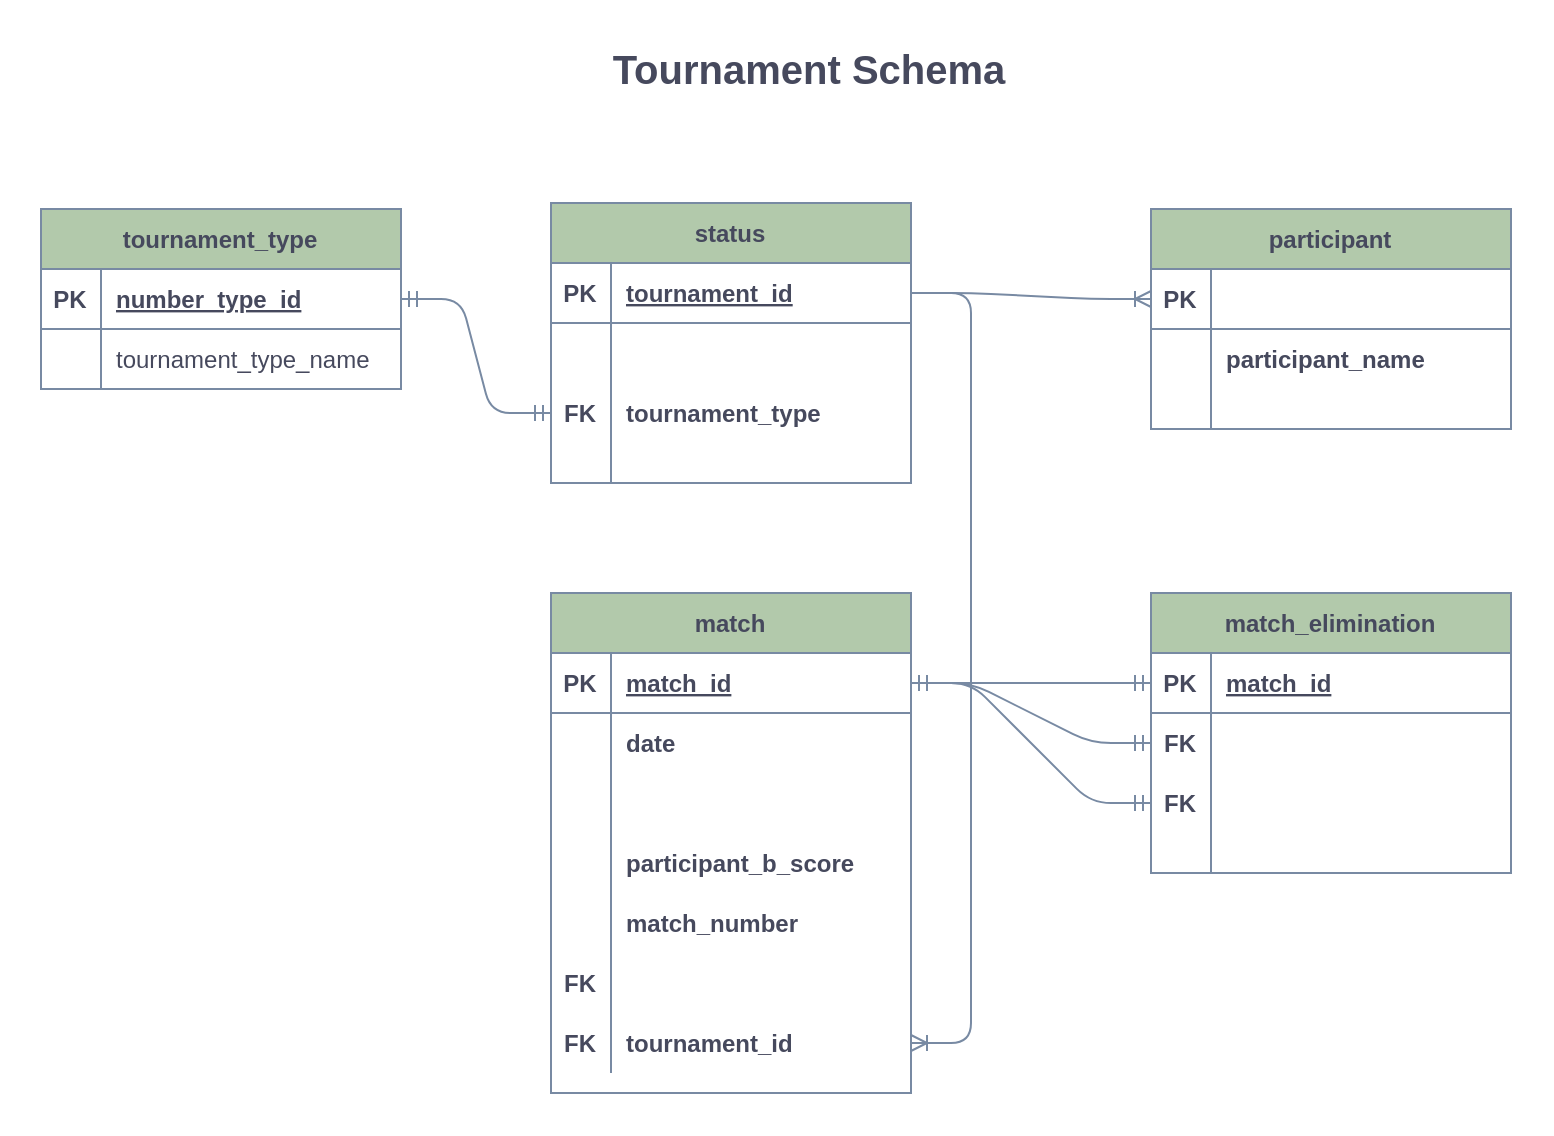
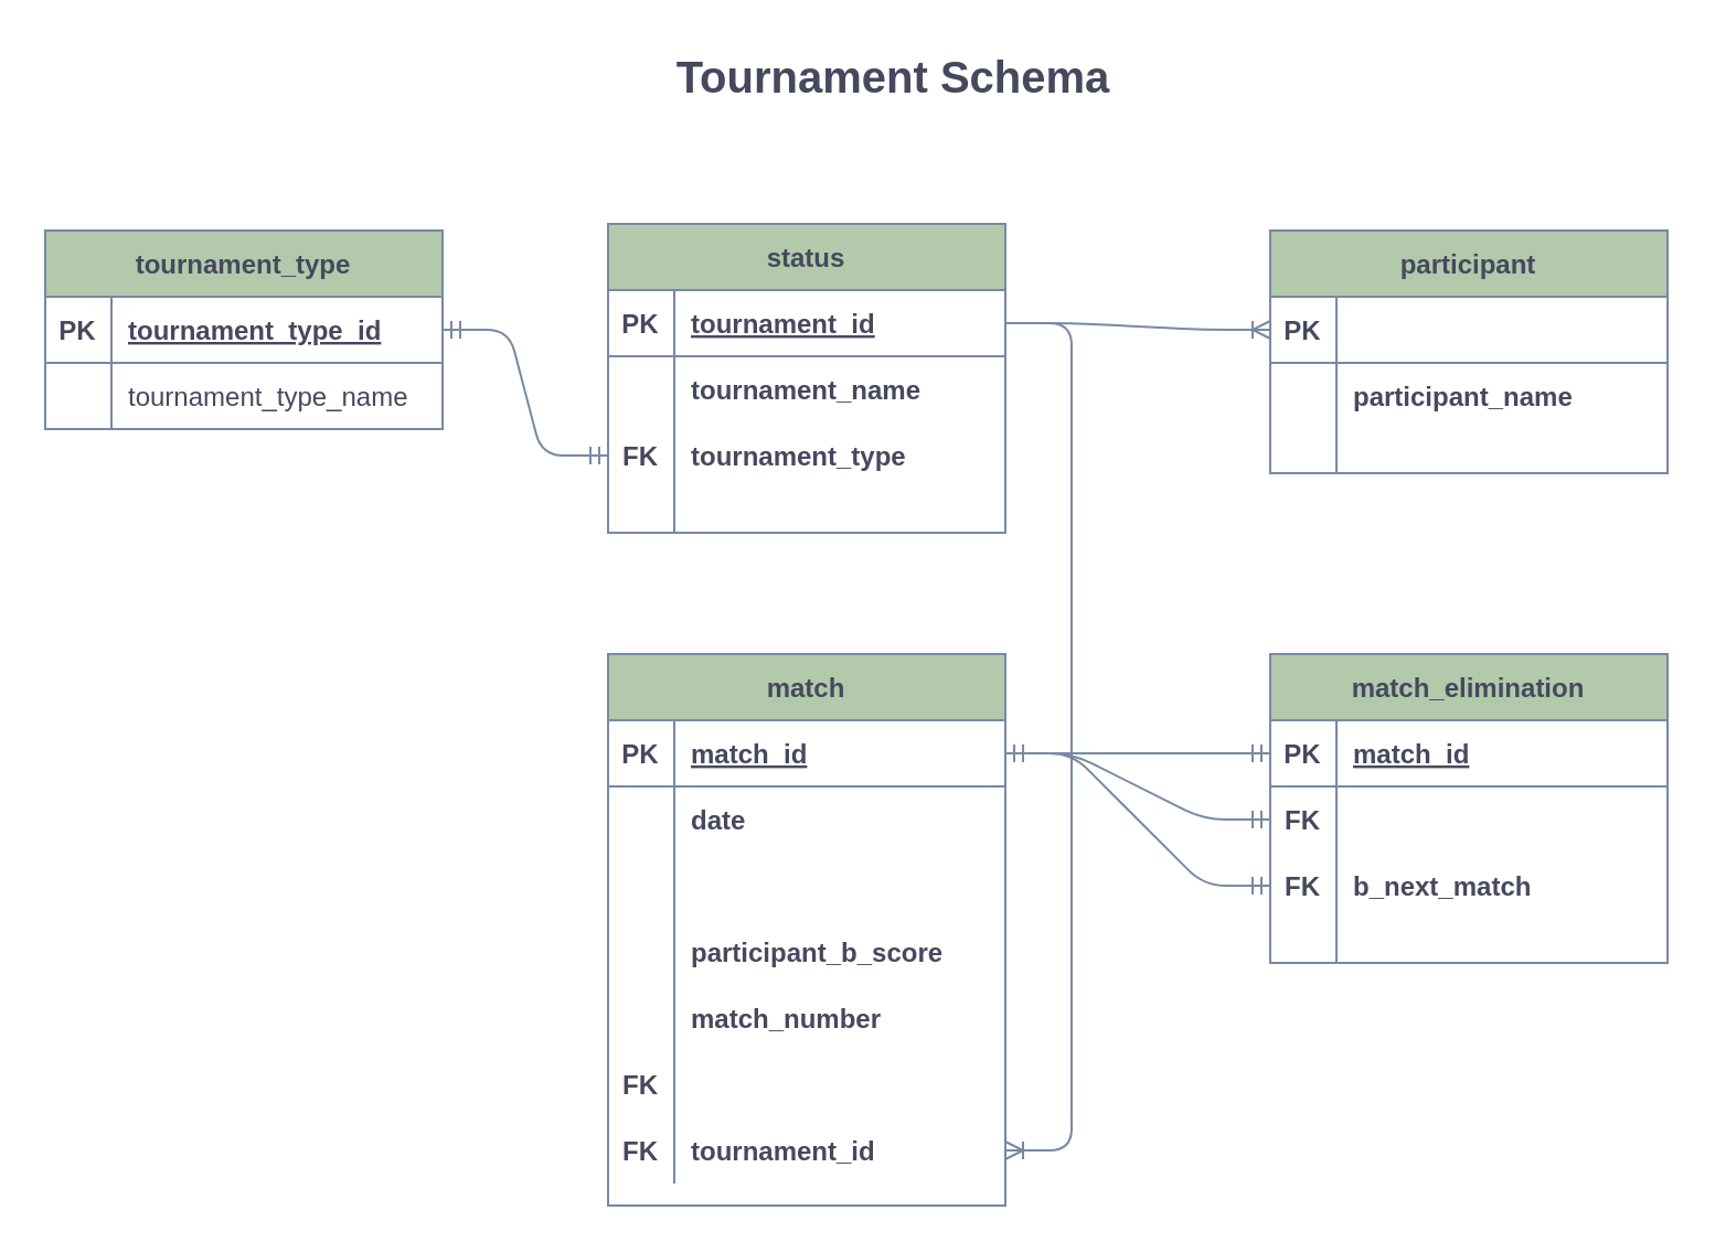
- <mxCell id="18" value="number_type_id" style="shape=partialRectangle;connectable=0;fillColor=none;top=0;left=0;bottom=0;right=0;align=left;spacingLeft=6;fontStyle=5;overflow=hidden;strokeColor=#788AA3;fontColor=#46495D;" vertex="1" parent="16"><mxGeometry x="30" width="150" height="30" as="geometry" /></mxCell>
+ <mxCell id="18" value="tournament_type_id" style="shape=partialRectangle;connectable=0;fillColor=none;top=0;left=0;bottom=0;right=0;align=left;spacingLeft=6;fontStyle=5;overflow=hidden;strokeColor=#788AA3;fontColor=#46495D;" vertex="1" parent="16"><mxGeometry x="30" width="150" height="30" as="geometry" /></mxCell>
+ <mxCell id="8" value="tournament_name" style="shape=partialRectangle;connectable=0;fillColor=none;top=0;left=0;bottom=0;right=0;align=left;spacingLeft=6;overflow=hidden;fontStyle=1;strokeColor=#788AA3;fontColor=#46495D;" vertex="1" parent="6"><mxGeometry x="30" width="150" height="30" as="geometry" /></mxCell>
+ <mxCell id="60" value="b_next_match" style="shape=partialRectangle;connectable=0;fillColor=none;top=0;left=0;bottom=0;right=0;align=left;spacingLeft=6;overflow=hidden;fontStyle=1;strokeColor=#788AA3;fontColor=#46495D;" vertex="1" parent="58"><mxGeometry x="30" width="150" height="30" as="geometry" /></mxCell>
